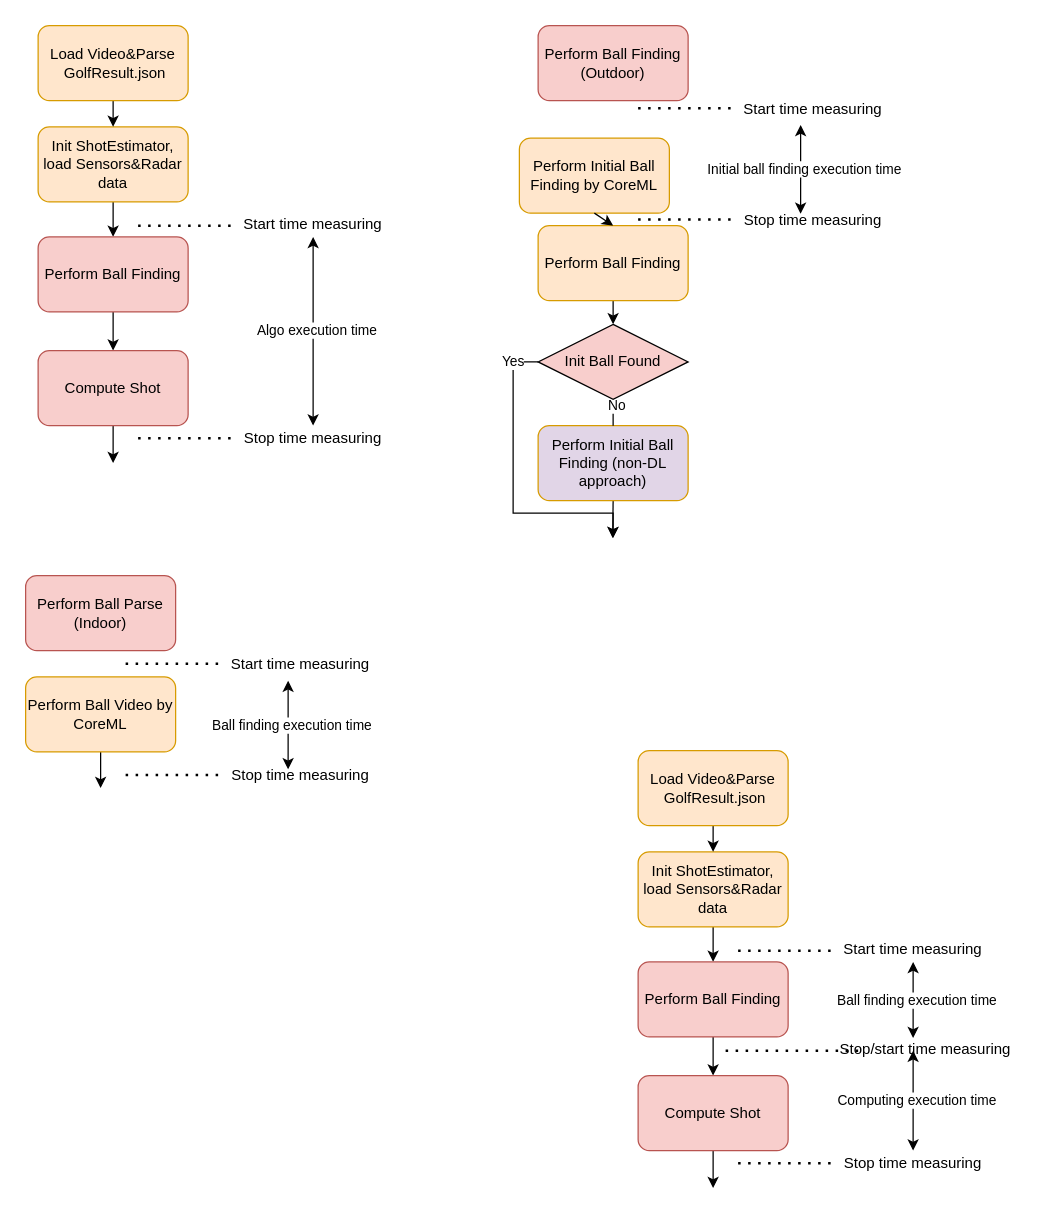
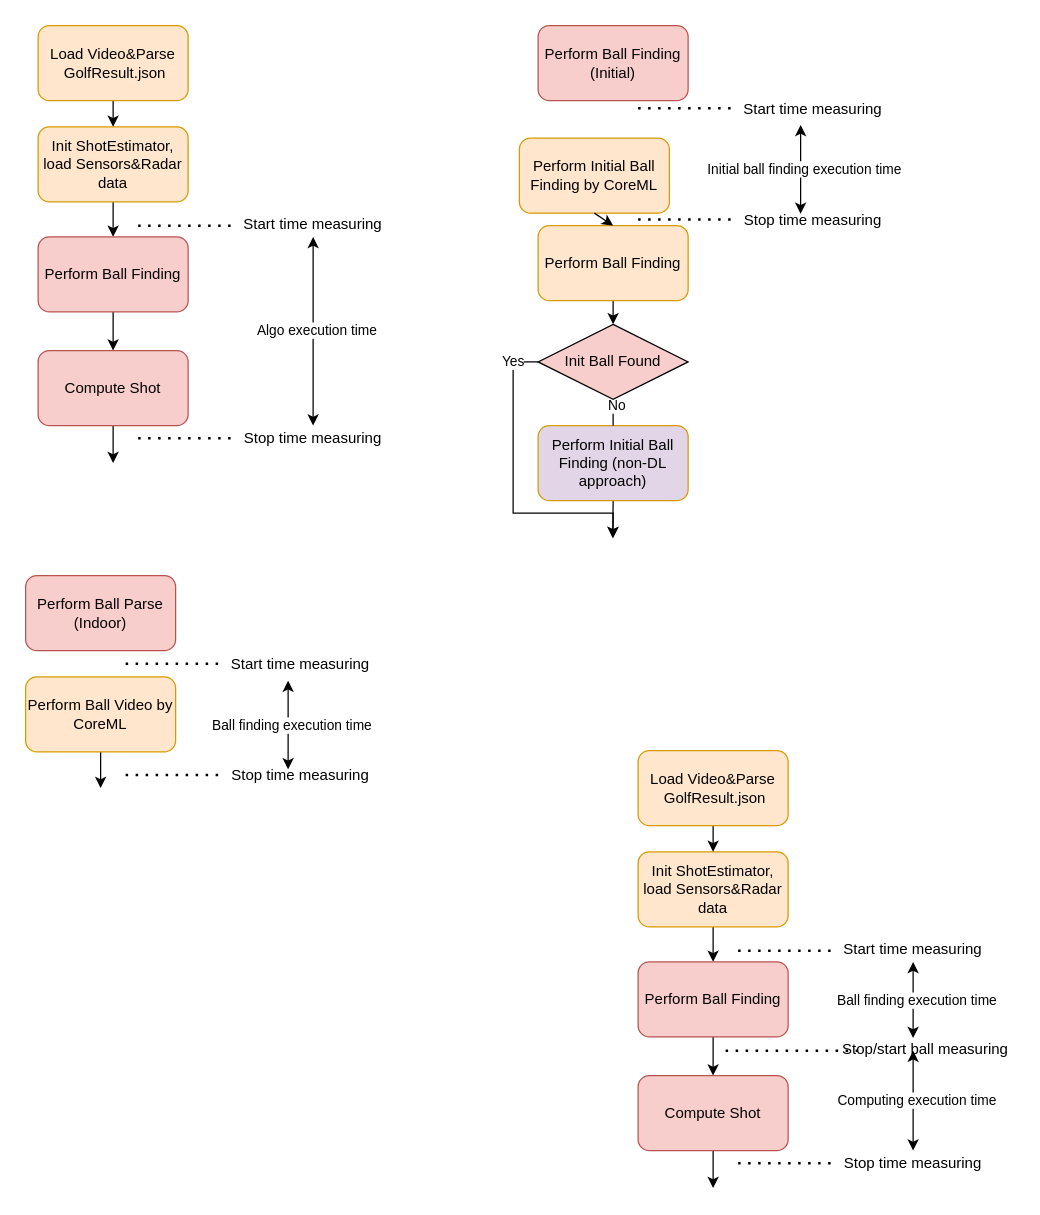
- <mxCell id="16" value="Perform Ball Finding (Outdoor)" style="rounded=1;whiteSpace=wrap;html=1;fillColor=#f8cecc;strokeColor=#b85450;" parent="1" vertex="1"><mxGeometry x="430" y="20" width="120" height="60" as="geometry" /></mxCell>
+ <mxCell id="16" value="Perform Ball Finding (Initial)" style="rounded=1;whiteSpace=wrap;html=1;fillColor=#f8cecc;strokeColor=#b85450;" parent="1" vertex="1"><mxGeometry x="430" y="20" width="120" height="60" as="geometry" /></mxCell>
- <mxCell id="59" value="Stop/start time measuring" style="text;html=1;strokeColor=none;fillColor=none;align=center;verticalAlign=middle;whiteSpace=wrap;rounded=0;" vertex="1" parent="1"><mxGeometry x="670" y="829" width="140" height="20" as="geometry" /></mxCell>
+ <mxCell id="59" value="Stop/start ball measuring" style="text;html=1;strokeColor=none;fillColor=none;align=center;verticalAlign=middle;whiteSpace=wrap;rounded=0;" vertex="1" parent="1"><mxGeometry x="670" y="829" width="140" height="20" as="geometry" /></mxCell>
